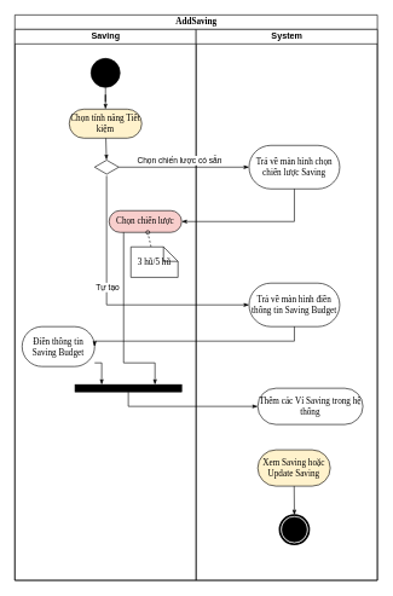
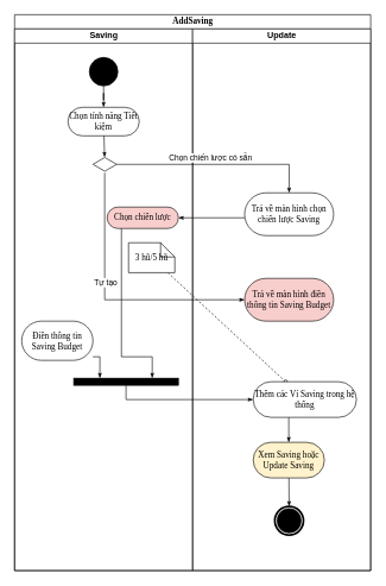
- <mxCell id="16" value="System" style="swimlane;html=1;startSize=20;" parent="2" vertex="1"><mxGeometry x="250" y="20" width="250" height="760" as="geometry" /></mxCell>
+ <mxCell id="16" value="Update" style="swimlane;html=1;startSize=20;" parent="2" vertex="1"><mxGeometry x="250" y="20" width="250" height="760" as="geometry" /></mxCell>
- <mxCell id="5" value="Chọn tính năng Tiết kiệm" style="rounded=1;whiteSpace=wrap;html=1;shadow=0;comic=0;labelBackgroundColor=none;strokeWidth=1;fontFamily=Verdana;fontSize=12;align=center;arcSize=50;fillColor=#fff2cc;" parent="3" vertex="1"><mxGeometry x="75" y="110" width="100" height="40" as="geometry" /></mxCell>
+ <mxCell id="5" value="Chọn tính năng Tiết kiệm" style="rounded=1;whiteSpace=wrap;html=1;shadow=0;comic=0;labelBackgroundColor=none;strokeWidth=1;fontFamily=Verdana;fontSize=12;align=center;arcSize=50;" parent="3" vertex="1"><mxGeometry x="75" y="110" width="100" height="40" as="geometry" /></mxCell>
- <mxCell id="17" value="Trả về màn hình chọn chiến lược Saving" style="rounded=1;whiteSpace=wrap;html=1;shadow=0;comic=0;labelBackgroundColor=none;strokeWidth=1;fontFamily=Verdana;fontSize=12;align=center;arcSize=50;" vertex="1" parent="16"><mxGeometry x="73" y="160" width="125" height="60" as="geometry" /></mxCell>
+ <mxCell id="17" value="Trả về màn hình chọn chiến lược Saving" style="rounded=1;whiteSpace=wrap;html=1;shadow=0;comic=0;labelBackgroundColor=none;strokeWidth=1;fontFamily=Verdana;fontSize=12;align=center;arcSize=50;" vertex="1" parent="16"><mxGeometry x="73" y="230" width="125" height="60" as="geometry" /></mxCell>
- <mxCell id="10" style="edgeStyle=none;rounded=0;html=1;labelBackgroundColor=none;startArrow=none;startFill=0;startSize=5;endArrow=oval;endFill=0;endSize=5;jettySize=auto;orthogonalLoop=1;strokeWidth=1;fontFamily=Verdana;fontSize=12;dashed=1;" edge="1" parent="3" source="11" target="9"><mxGeometry relative="1" as="geometry"><mxPoint x="175.417" y="300" as="targetPoint" /></mxGeometry></mxCell>
+ <mxCell id="10" style="edgeStyle=none;rounded=0;html=1;labelBackgroundColor=none;startArrow=none;startFill=0;startSize=5;endArrow=oval;endFill=0;endSize=5;jettySize=auto;orthogonalLoop=1;strokeWidth=1;fontFamily=Verdana;fontSize=12;dashed=1;" edge="1" parent="3" source="11" target="18"><mxGeometry relative="1" as="geometry"><mxPoint x="175.417" y="300" as="targetPoint" /></mxGeometry></mxCell>
- <mxCell id="19" value="Trả về màn hình điền thông tin Saving Budget" style="rounded=1;whiteSpace=wrap;html=1;shadow=0;comic=0;labelBackgroundColor=none;strokeWidth=1;fontFamily=Verdana;fontSize=12;align=center;arcSize=50;" vertex="1" parent="16"><mxGeometry x="73" y="350" width="125" height="60" as="geometry" /></mxCell>
+ <mxCell id="19" value="Trả về màn hình điền thông tin Saving Budget" style="rounded=1;whiteSpace=wrap;html=1;shadow=0;comic=0;labelBackgroundColor=none;strokeWidth=1;fontFamily=Verdana;fontSize=12;align=center;arcSize=50;fillColor=#f8cecc;" vertex="1" parent="16"><mxGeometry x="73" y="350" width="125" height="60" as="geometry" /></mxCell>
- <mxCell id="29" style="edgeStyle=orthogonalEdgeStyle;rounded=0;html=1;entryX=1;entryY=0.5;labelBackgroundColor=none;startArrow=none;startFill=0;startSize=5;endArrow=classicThin;endFill=1;endSize=5;jettySize=auto;orthogonalLoop=1;strokeWidth=1;fontFamily=Verdana;fontSize=12;entryDx=0;entryDy=0;" edge="1" parent="2" target="12" source="19"><mxGeometry relative="1" as="geometry"><Array as="points"><mxPoint x="385" y="450" /></Array><mxPoint x="385" y="430" as="sourcePoint" /></mxGeometry></mxCell>
+ <mxCell id="21" style="edgeStyle=orthogonalEdgeStyle;rounded=0;html=1;labelBackgroundColor=none;startArrow=none;startFill=0;startSize=5;endArrow=classicThin;endFill=1;endSize=5;jettySize=auto;orthogonalLoop=1;strokeWidth=1;fontFamily=Verdana;fontSize=12" edge="1" parent="16" source="18" target="20"><mxGeometry relative="1" as="geometry"><mxPoint x="112" y="550" as="sourcePoint" /><mxPoint x="157" y="590" as="targetPoint" /><Array as="points"><mxPoint x="135" y="560" /><mxPoint x="135" y="560" /></Array></mxGeometry></mxCell>
